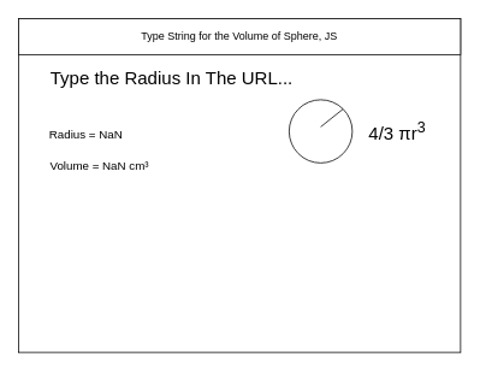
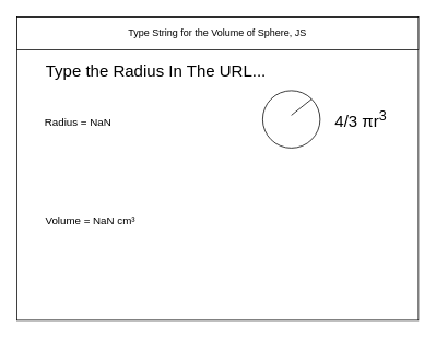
- <mxCell id="9" value="&lt;font style=&quot;font-size: 13px&quot;&gt;Volume = NaN cm³&lt;/font&gt;" style="text;html=1;strokeColor=none;fillColor=none;align=center;verticalAlign=middle;whiteSpace=wrap;rounded=0;fontSize=20;" vertex="1" parent="1"><mxGeometry x="50" y="170" width="120" height="20" as="geometry" /></mxCell>
+ <mxCell id="9" value="&lt;font style=&quot;font-size: 13px&quot;&gt;Volume = NaN cm³&lt;/font&gt;" style="text;html=1;strokeColor=none;fillColor=none;align=center;verticalAlign=middle;whiteSpace=wrap;rounded=0;fontSize=20;" vertex="1" parent="1"><mxGeometry x="50" y="255" width="120" height="20" as="geometry" /></mxCell>
